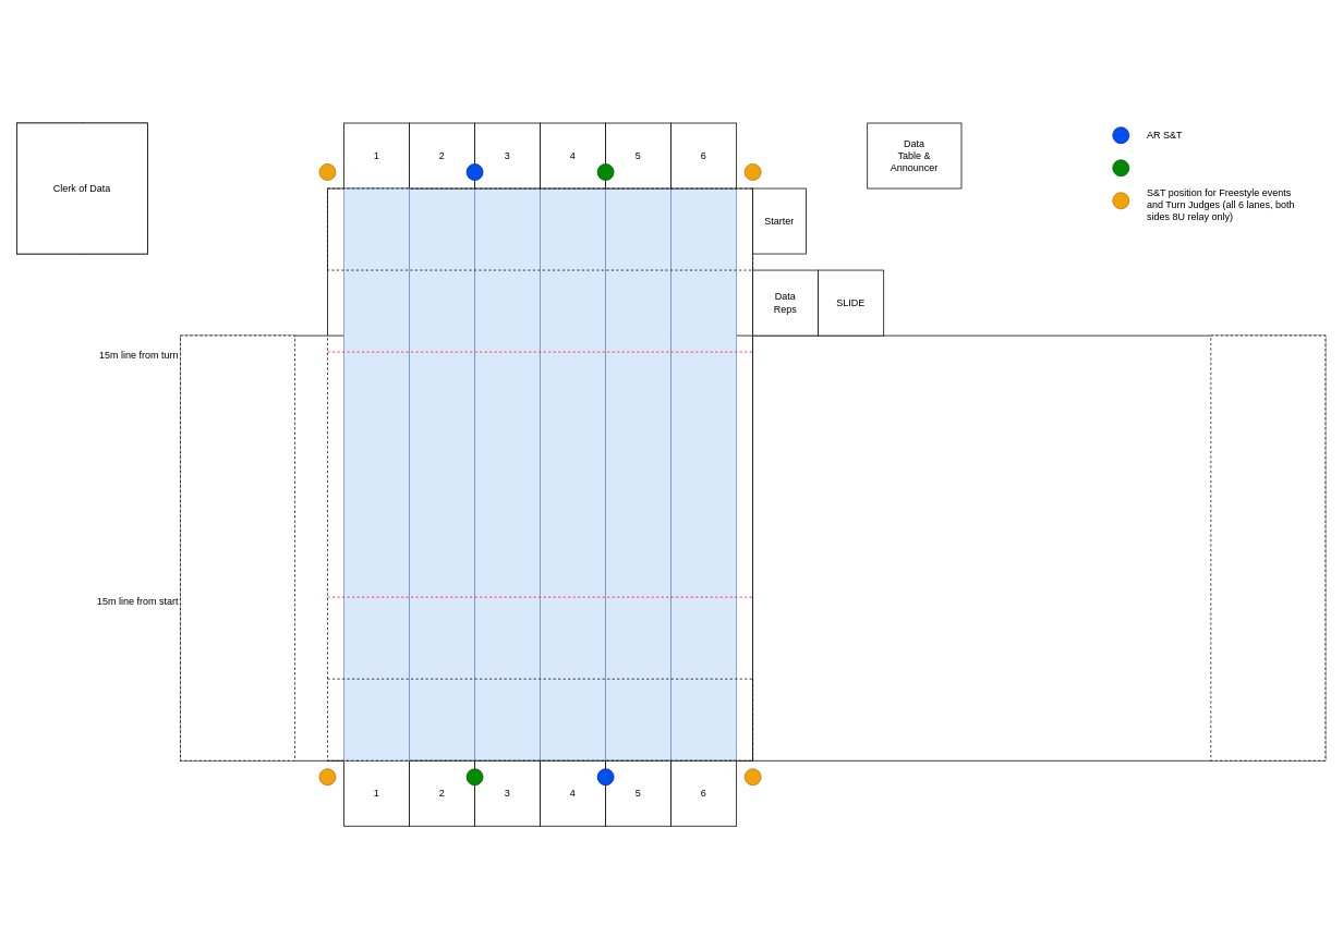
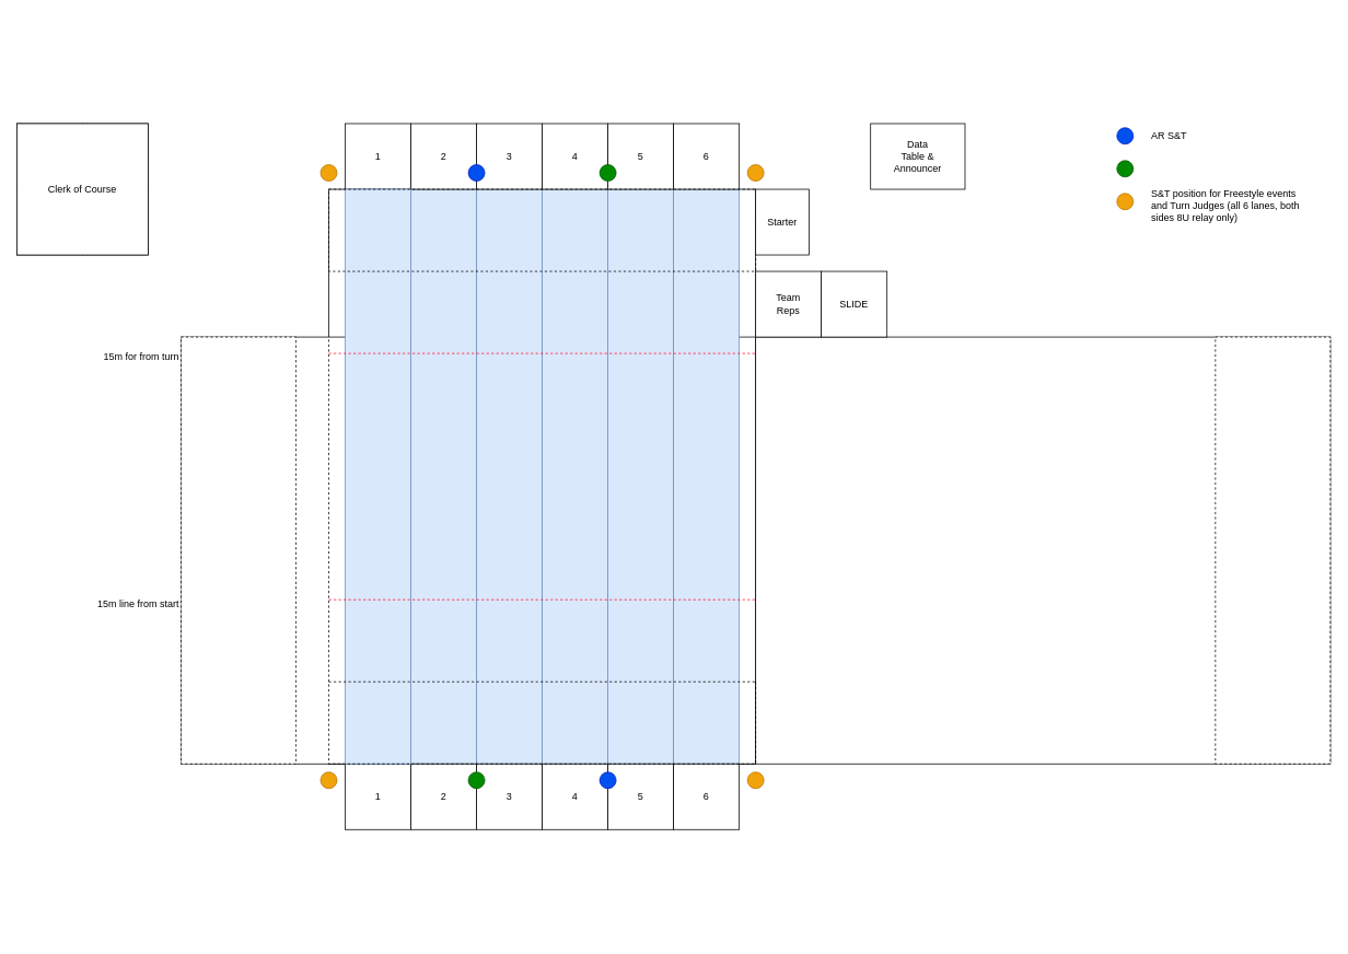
- <mxCell id="37" value="Clerk of Data" style="whiteSpace=wrap;html=1;aspect=fixed;" parent="1" vertex="1"><mxGeometry x="20" y="150" width="160" height="160" as="geometry" /></mxCell>
+ <mxCell id="37" value="Clerk of Course" style="whiteSpace=wrap;html=1;aspect=fixed;" parent="1" vertex="1"><mxGeometry x="20" y="150" width="160" height="160" as="geometry" /></mxCell>
- <mxCell id="29" value="Data&lt;div&gt;Reps&lt;/div&gt;" style="whiteSpace=wrap;html=1;aspect=fixed;" parent="1" vertex="1"><mxGeometry x="920" y="330" width="80" height="80" as="geometry" /></mxCell>
+ <mxCell id="29" value="Team&lt;div&gt;Reps&lt;/div&gt;" style="whiteSpace=wrap;html=1;aspect=fixed;" parent="1" vertex="1"><mxGeometry x="920" y="330" width="80" height="80" as="geometry" /></mxCell>
- <mxCell id="40" value="15m line from turn" style="text;html=1;align=right;verticalAlign=middle;whiteSpace=wrap;rounded=0;" parent="1" vertex="1"><mxGeometry x="90" y="420" width="130" height="30" as="geometry" /></mxCell>
+ <mxCell id="40" value="15m for from turn" style="text;html=1;align=right;verticalAlign=middle;whiteSpace=wrap;rounded=0;" parent="1" vertex="1"><mxGeometry x="90" y="420" width="130" height="30" as="geometry" /></mxCell>
